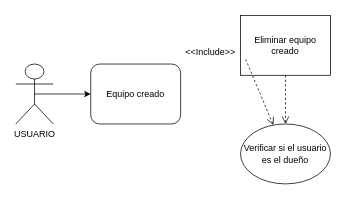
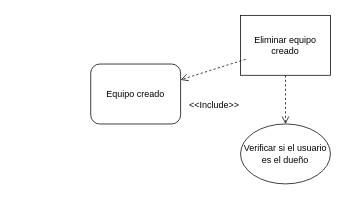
- <mxCell id="6" value="&amp;lt;&amp;lt;Include&amp;gt;&amp;gt;" style="text;html=1;align=center;verticalAlign=middle;whiteSpace=wrap;rounded=0;" vertex="1" parent="1"><mxGeometry x="250" y="55" width="60" height="30" as="geometry" /></mxCell>
+ <mxCell id="6" value="&amp;lt;&amp;lt;Include&amp;gt;&amp;gt;" style="text;html=1;align=center;verticalAlign=middle;whiteSpace=wrap;rounded=0;" vertex="1" parent="1"><mxGeometry x="255" y="125" width="60" height="30" as="geometry" /></mxCell>
- <mxCell id="7" value="" style="html=1;verticalAlign=bottom;endArrow=open;dashed=1;endSize=8;curved=0;rounded=0;exitX=0.057;exitY=0.733;exitDx=0;exitDy=0;exitPerimeter=0;" edge="1" parent="1" source="5" target="9"><mxGeometry relative="1" as="geometry"><mxPoint x="370" y="124.5" as="sourcePoint" /><mxPoint x="290" y="124.5" as="targetPoint" /></mxGeometry></mxCell>
+ <mxCell id="7" value="" style="html=1;verticalAlign=bottom;endArrow=open;dashed=1;endSize=8;curved=0;rounded=0;exitX=0.057;exitY=0.733;exitDx=0;exitDy=0;exitPerimeter=0;" edge="1" parent="1" source="5" target="3"><mxGeometry relative="1" as="geometry"><mxPoint x="370" y="124.5" as="sourcePoint" /><mxPoint x="290" y="124.5" as="targetPoint" /></mxGeometry></mxCell>
- <mxCell id="2" value="USUARIO" style="shape=umlActor;verticalLabelPosition=bottom;verticalAlign=top;html=1;outlineConnect=0;" vertex="1" parent="1"><mxGeometry x="20" y="85" width="50" height="80" as="geometry" /></mxCell>
- <mxCell id="4" value="" style="endArrow=classic;html=1;rounded=0;exitX=0.5;exitY=0.5;exitDx=0;exitDy=0;exitPerimeter=0;entryX=0;entryY=0.5;entryDx=0;entryDy=0;" edge="1" parent="1" source="2" target="3"><mxGeometry width="50" height="50" relative="1" as="geometry"><mxPoint x="80" y="165" as="sourcePoint" /><mxPoint x="130" y="115" as="targetPoint" /></mxGeometry></mxCell>
